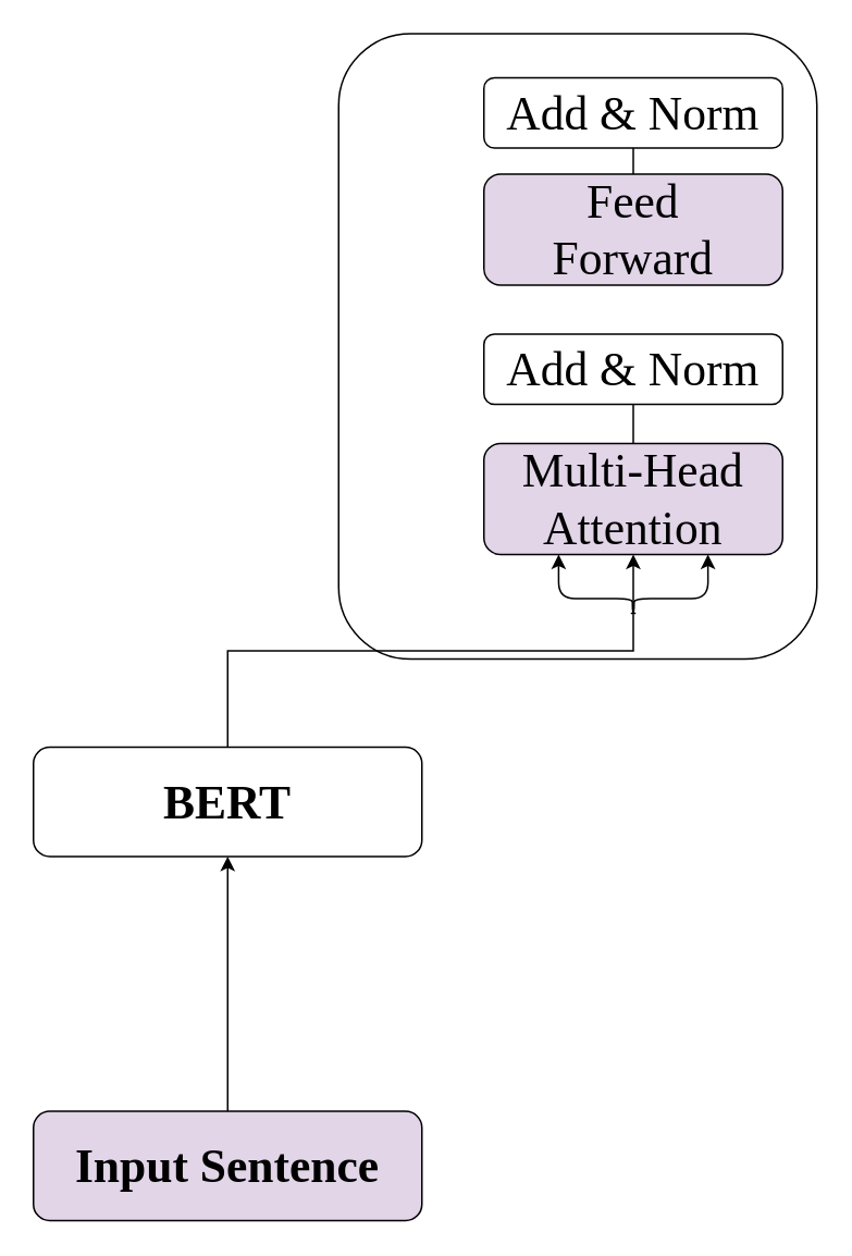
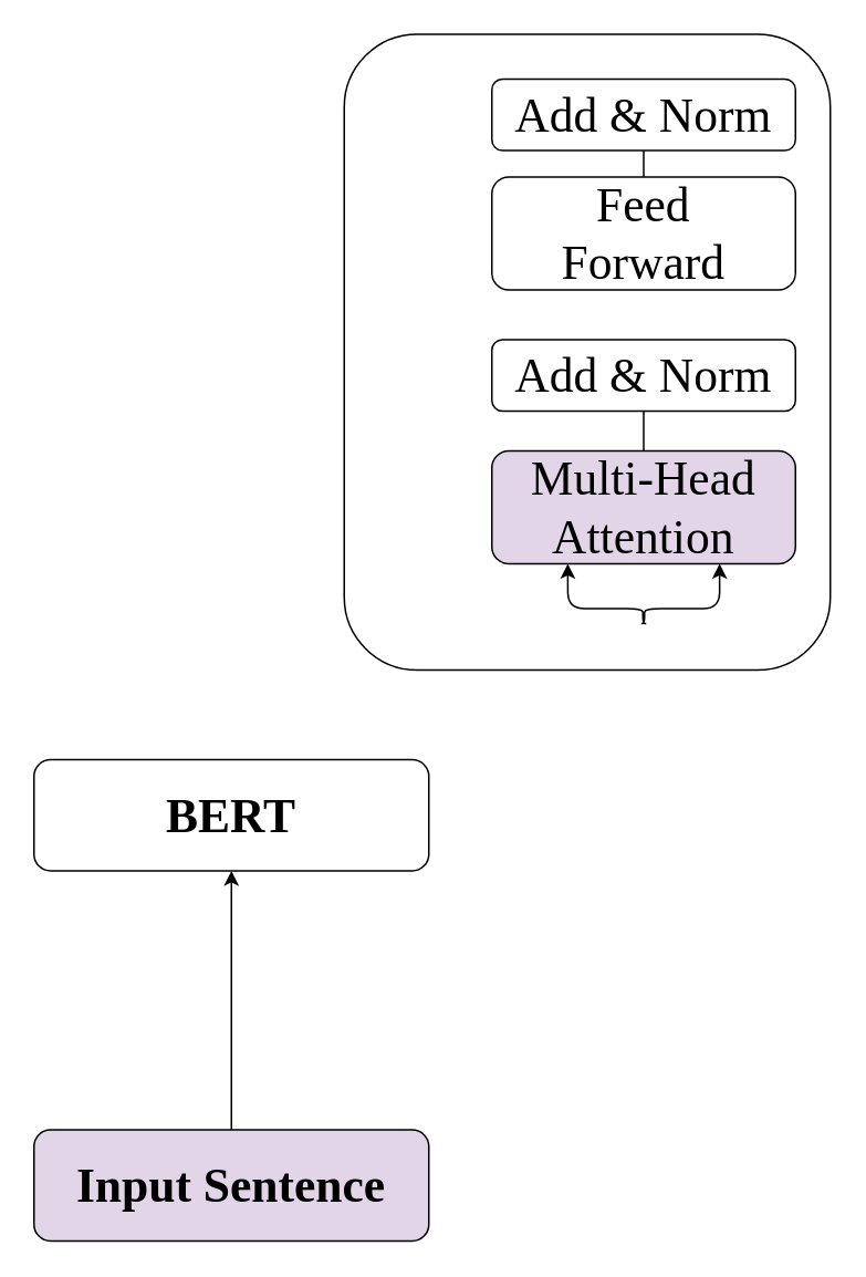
- <mxCell id="9" value="Feed&lt;br&gt;Forward" style="rounded=1;whiteSpace=wrap;html=1;fontFamily=Times New Roman;fontSize=29;fillColor=#e1d5e7;" vertex="1" parent="1"><mxGeometry x="296" y="106" width="183" height="68" as="geometry" /></mxCell>
+ <mxCell id="9" value="Feed&lt;br&gt;Forward" style="rounded=1;whiteSpace=wrap;html=1;fontFamily=Times New Roman;fontSize=29;" vertex="1" parent="1"><mxGeometry x="296" y="106" width="183" height="68" as="geometry" /></mxCell>
- <mxCell id="5" style="edgeStyle=orthogonalEdgeStyle;rounded=0;orthogonalLoop=1;jettySize=auto;html=1;exitX=0.5;exitY=0;exitDx=0;exitDy=0;entryX=0.5;entryY=1;entryDx=0;entryDy=0;fontFamily=Times New Roman;fontSize=29;endArrow=classic;endFill=1;" edge="1" parent="1" source="6" target="12"><mxGeometry relative="1" as="geometry" /></mxCell>
